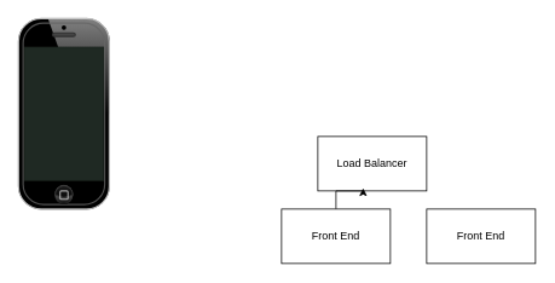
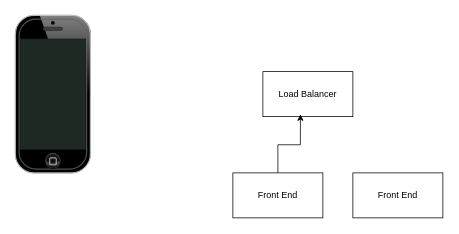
- <mxCell id="3" value="Load Balancer" style="rounded=0;whiteSpace=wrap;html=1;" vertex="1" parent="1"><mxGeometry x="350" y="150" width="120" height="60" as="geometry" /></mxCell>
+ <mxCell id="3" value="Load Balancer" style="rounded=0;whiteSpace=wrap;html=1;" vertex="1" parent="1"><mxGeometry x="350" y="95" width="120" height="60" as="geometry" /></mxCell>
